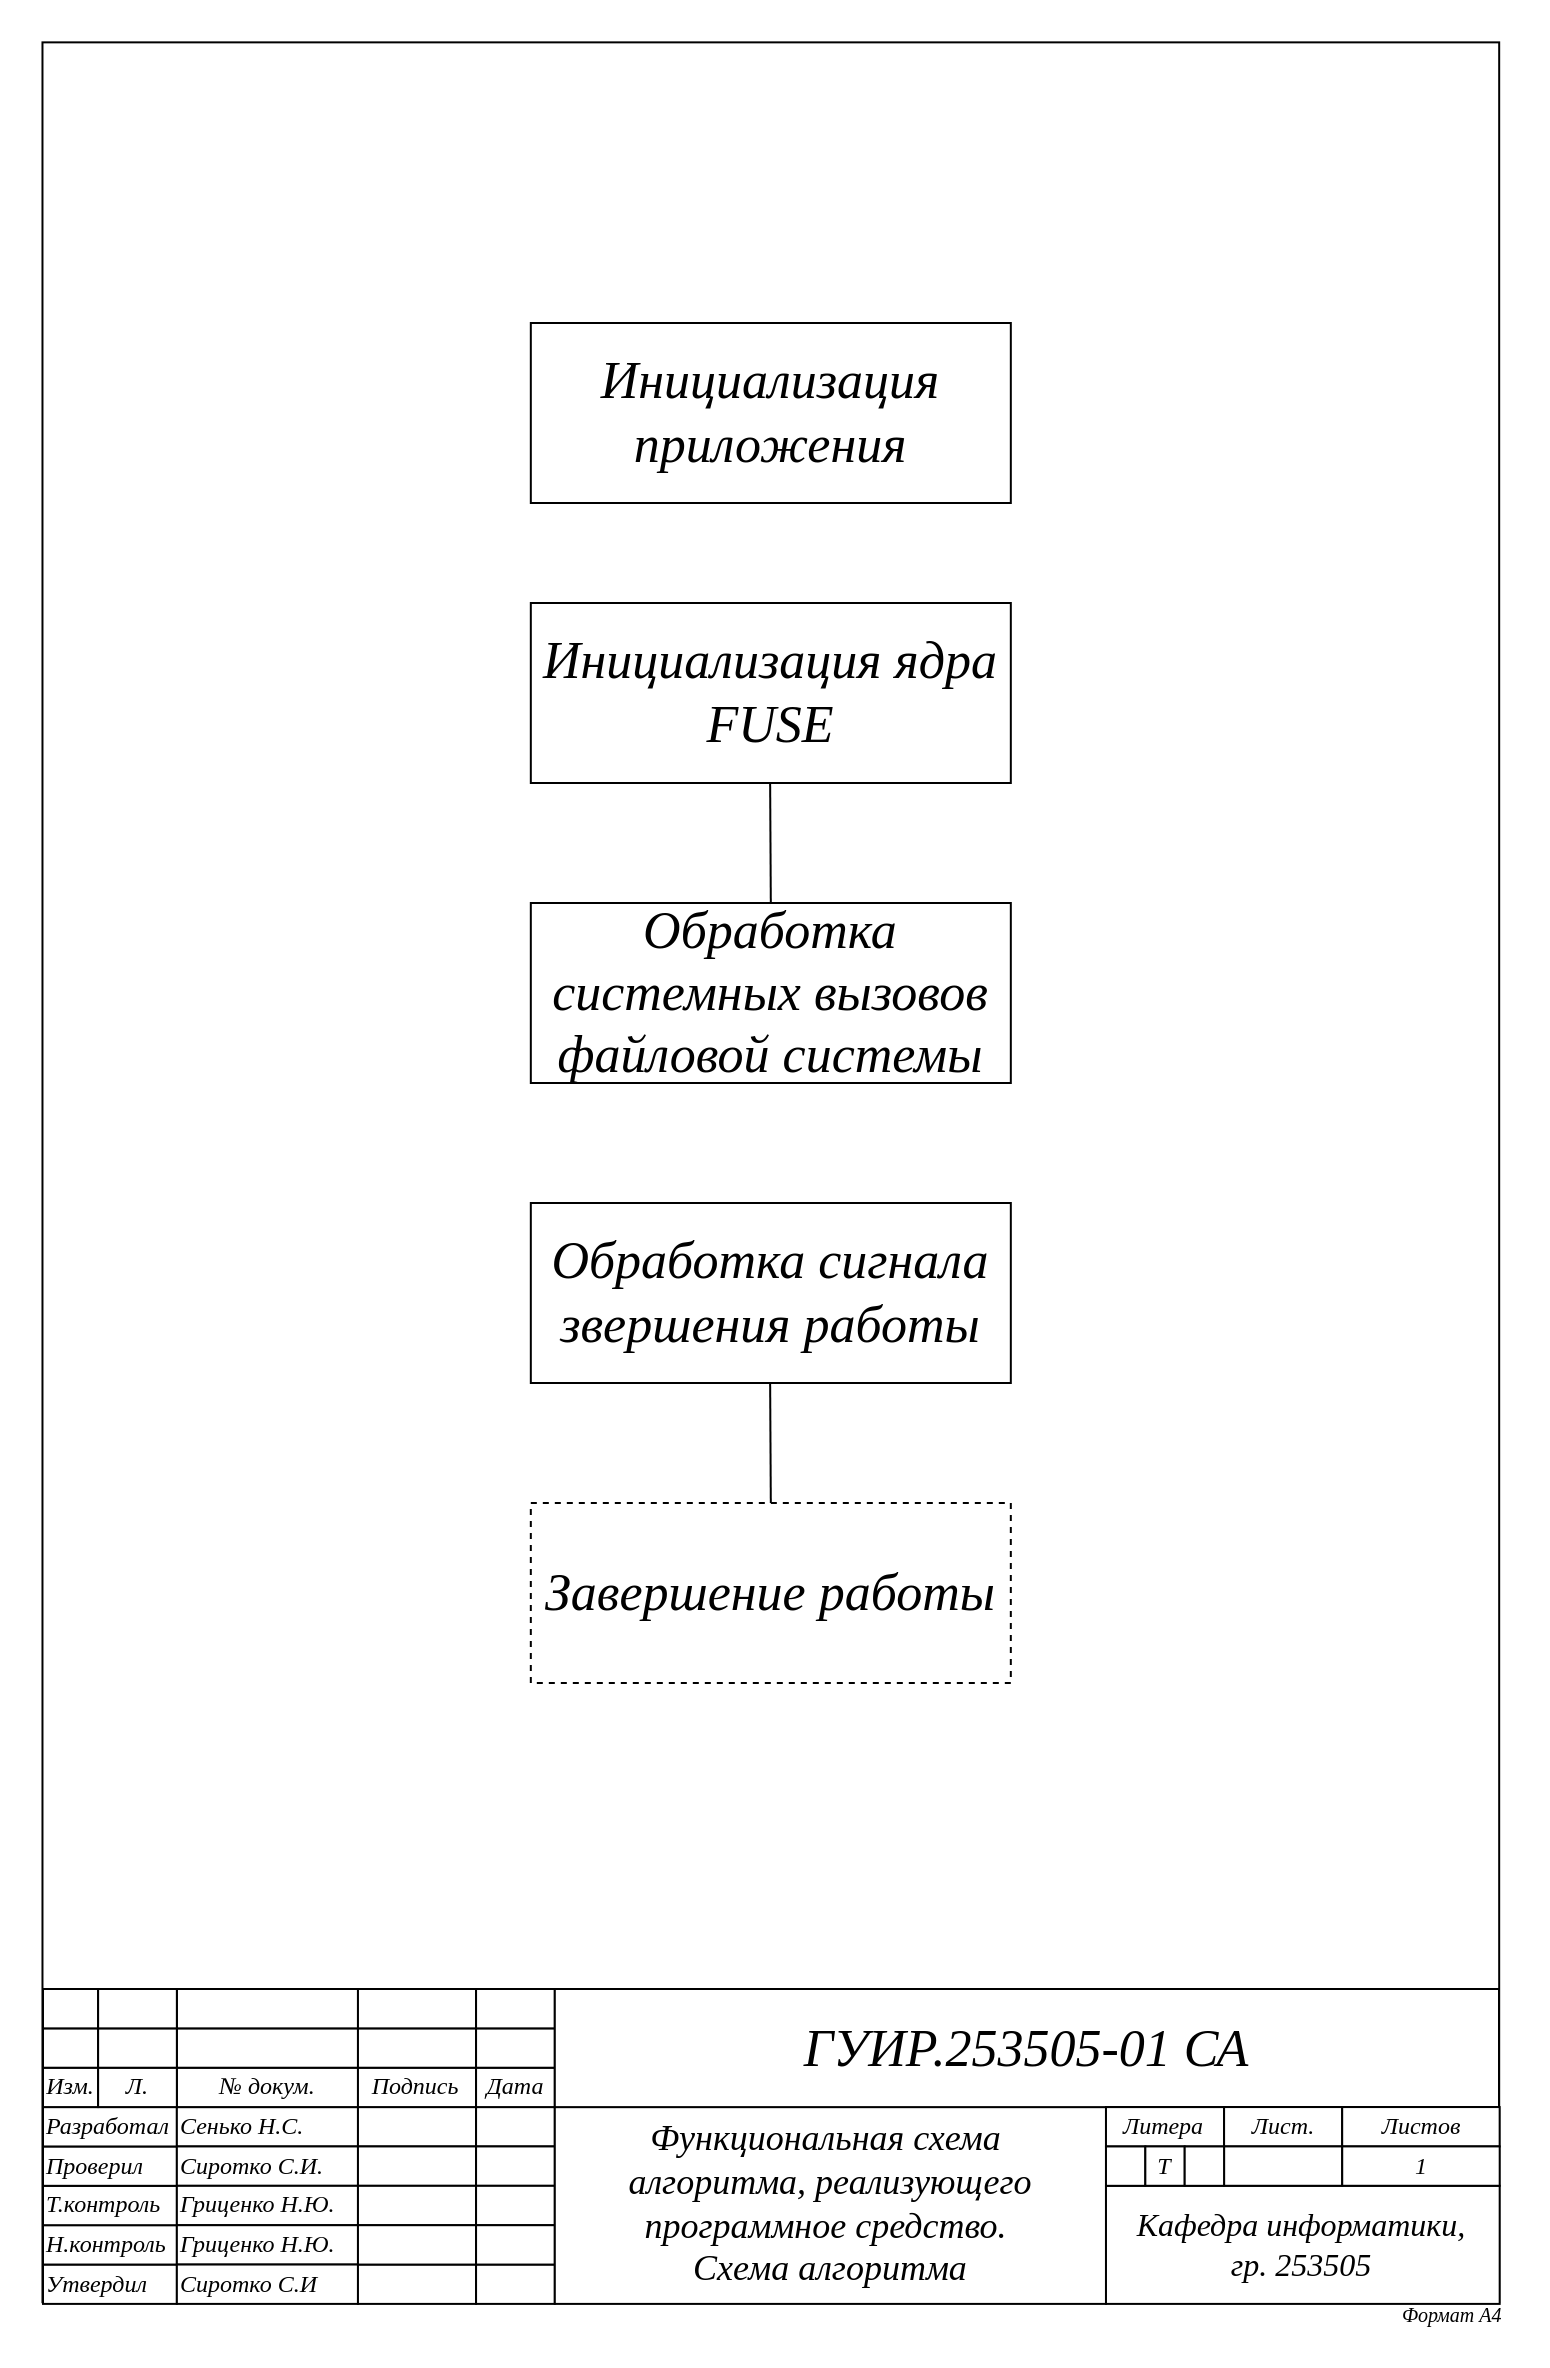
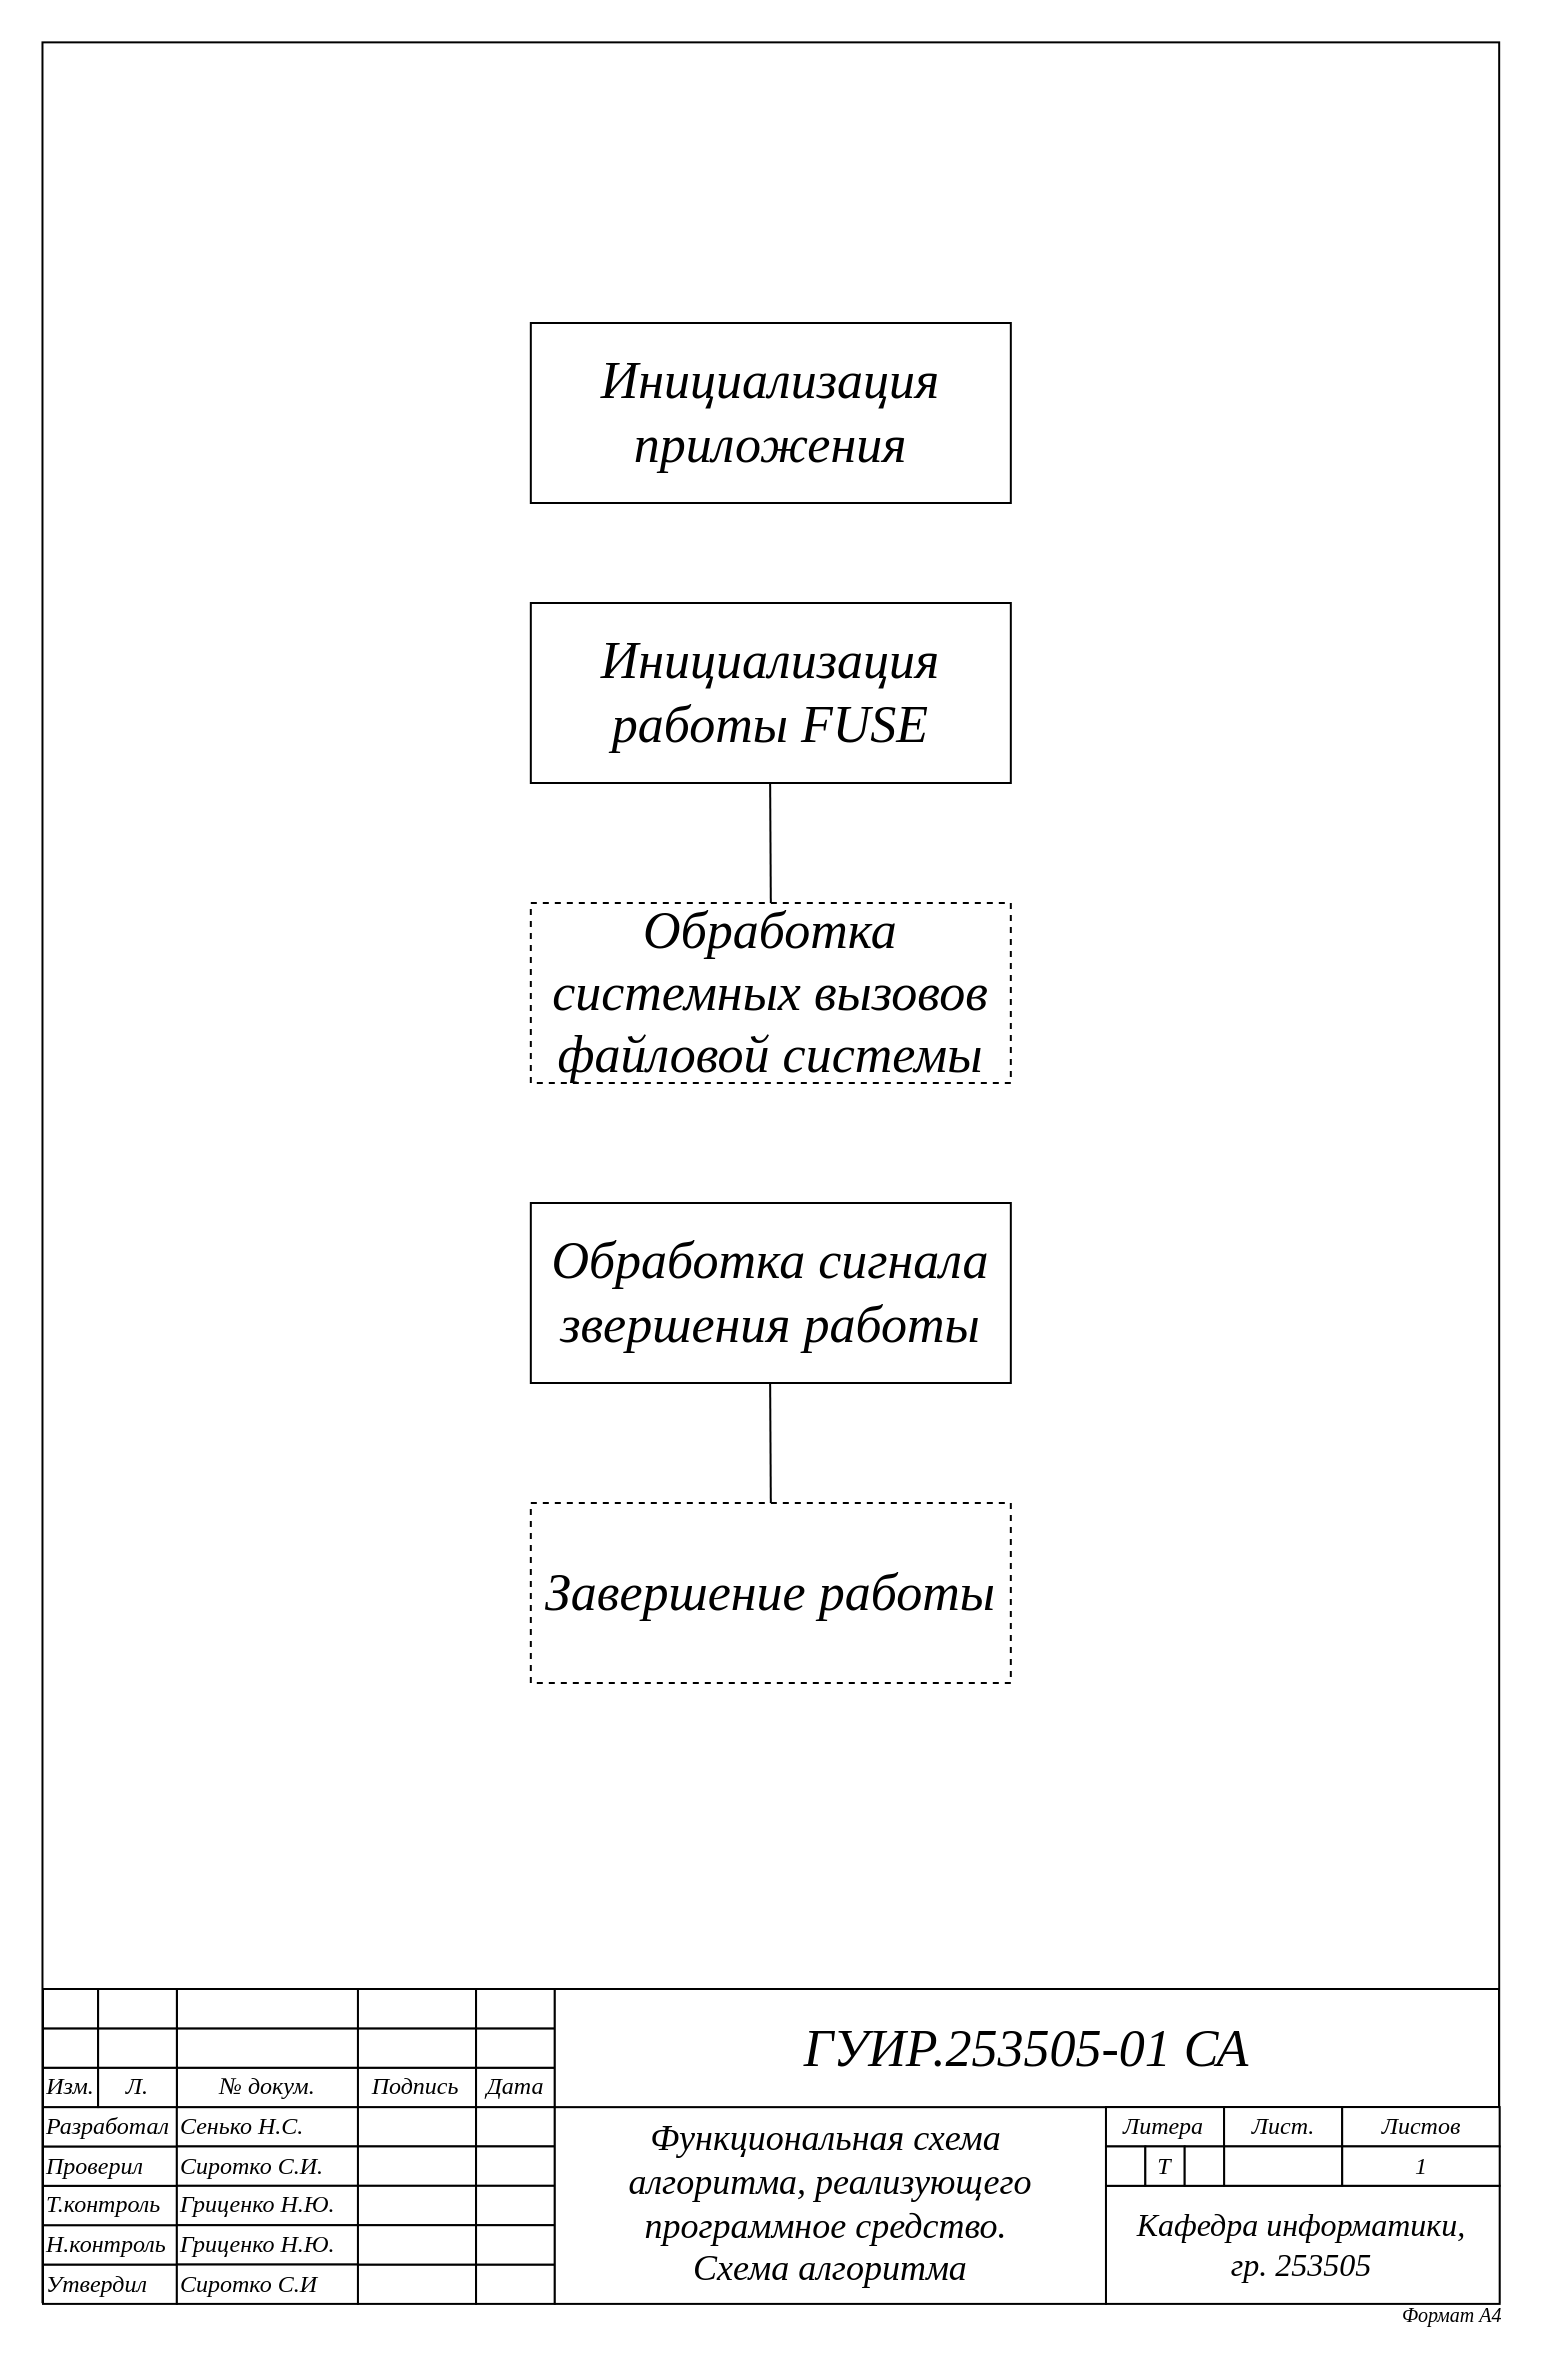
- <mxCell id="52" value="&lt;font face=&quot;GOST type B&quot; style=&quot;font-size: 26px;&quot;&gt;&lt;i style=&quot;&quot;&gt;Инициализация ядра FUSE&lt;/i&gt;&lt;/font&gt;" style="rounded=0;whiteSpace=wrap;html=1;" parent="1" vertex="1"><mxGeometry x="264.91" y="301" width="240" height="90" as="geometry" /></mxCell>
+ <mxCell id="52" value="&lt;font face=&quot;GOST type B&quot; style=&quot;font-size: 26px;&quot;&gt;&lt;i style=&quot;&quot;&gt;Инициализация работы FUSE&lt;/i&gt;&lt;/font&gt;" style="rounded=0;whiteSpace=wrap;html=1;" parent="1" vertex="1"><mxGeometry x="264.91" y="301" width="240" height="90" as="geometry" /></mxCell>
- <mxCell id="53" value="&lt;font face=&quot;GOST type B&quot;&gt;&lt;span style=&quot;font-size: 26px;&quot;&gt;&lt;i&gt;Обработка системных вызовов файловой системы&lt;/i&gt;&lt;/span&gt;&lt;/font&gt;" style="rounded=0;whiteSpace=wrap;html=1;" parent="1" vertex="1"><mxGeometry x="264.91" y="451" width="240" height="90" as="geometry" /></mxCell>
+ <mxCell id="53" value="&lt;font face=&quot;GOST type B&quot;&gt;&lt;span style=&quot;font-size: 26px;&quot;&gt;&lt;i&gt;Обработка системных вызовов файловой системы&lt;/i&gt;&lt;/span&gt;&lt;/font&gt;" style="rounded=0;whiteSpace=wrap;html=1;dashed=1;" parent="1" vertex="1"><mxGeometry x="264.91" y="451" width="240" height="90" as="geometry" /></mxCell>
